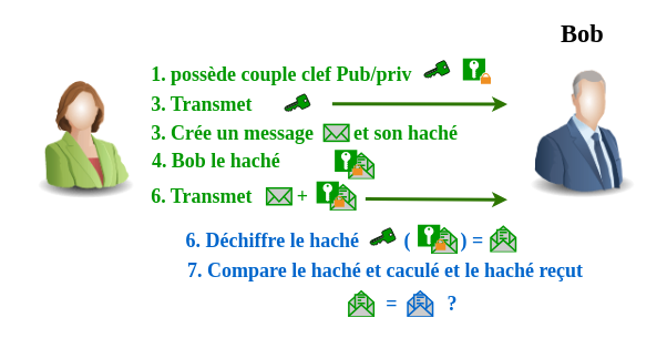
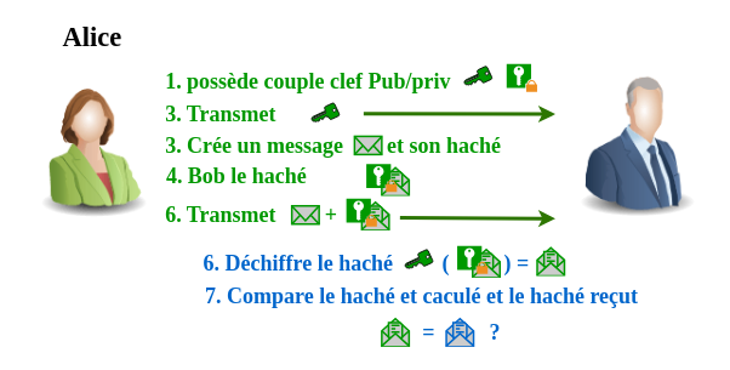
+ <mxCell id="5" value="&lt;font color=&quot;#000000&quot; style=&quot;font-size: 30px&quot;&gt;Alice&lt;/font&gt;" style="text;strokeColor=none;fillColor=none;html=1;fontSize=24;fontStyle=1;verticalAlign=middle;align=center;fontFamily=Lucida Console;fontColor=#009900;" parent="1" vertex="1"><mxGeometry x="50" y="20" width="100" height="40" as="geometry" /></mxCell>
- <mxCell id="6" value="&lt;font color=&quot;#000000&quot; style=&quot;font-size: 30px&quot;&gt;Bob&lt;/font&gt;" style="text;strokeColor=none;fillColor=none;html=1;fontSize=24;fontStyle=1;verticalAlign=middle;align=center;fontFamily=Lucida Console;fontColor=#009900;" parent="1" vertex="1"><mxGeometry x="650" y="20" width="100" height="40" as="geometry" /></mxCell>
